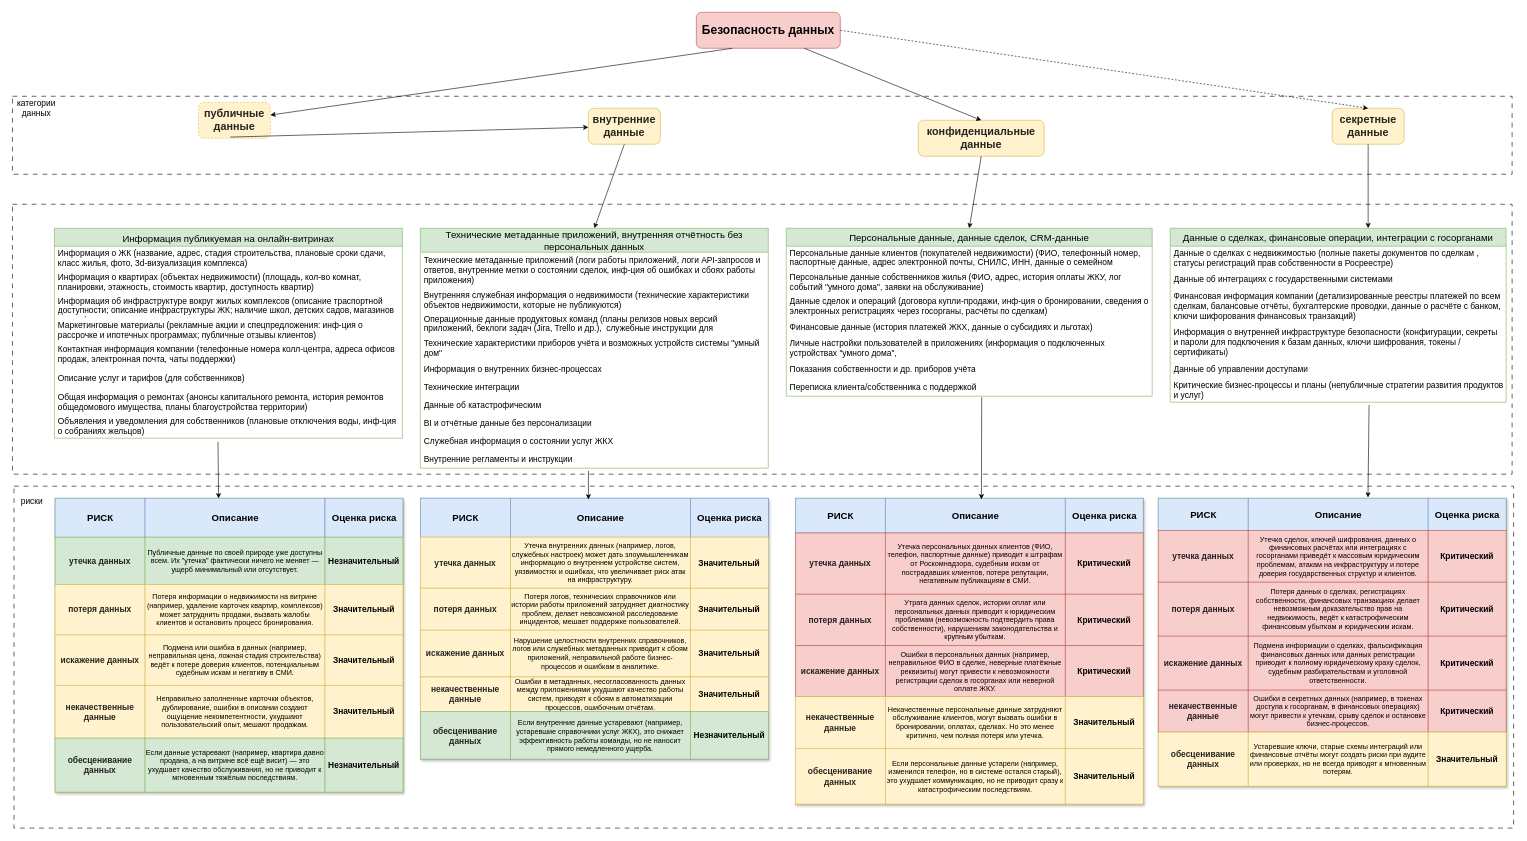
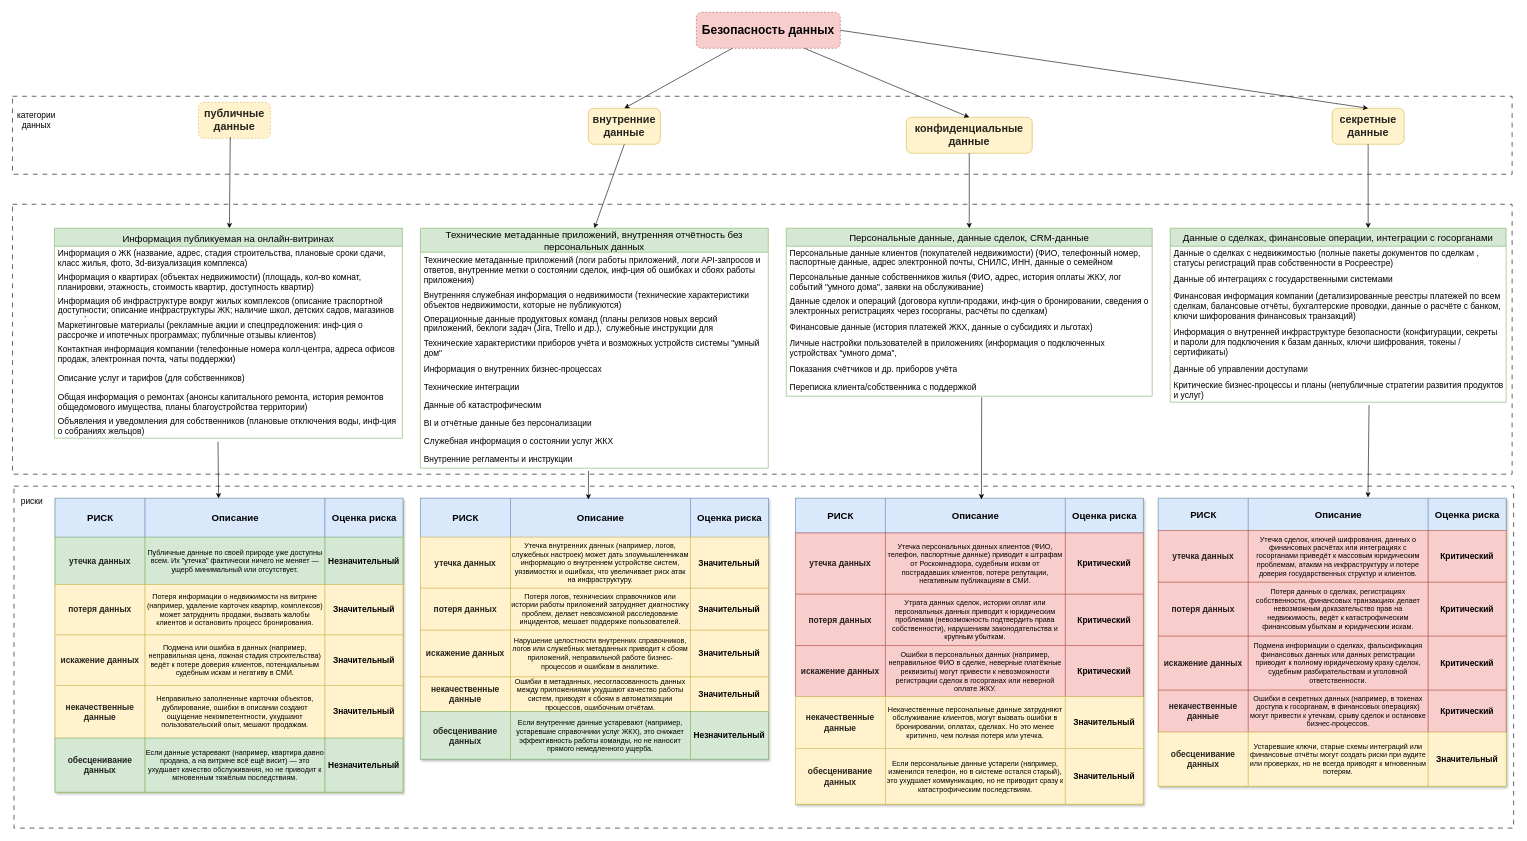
- <mxCell id="3" value="&lt;font style=&quot;font-size: 20px;&quot;&gt;Безопасность данных&lt;/font&gt;" style="rounded=1;fillColor=#f8cecc;strokeColor=#b85450;whiteSpace=wrap;textShadow=0;labelBorderColor=none;labelBackgroundColor=none;html=1;fontSize=17;fontStyle=1" vertex="1" parent="1"><mxGeometry x="1160" y="20" width="240" height="60" as="geometry" /></mxCell>
+ <mxCell id="3" value="&lt;font style=&quot;font-size: 20px;&quot;&gt;Безопасность данных&lt;/font&gt;" style="rounded=1;fillColor=#f8cecc;strokeColor=#b85450;whiteSpace=wrap;textShadow=0;labelBorderColor=none;labelBackgroundColor=none;html=1;fontSize=17;fontStyle=1;dashed=1;" vertex="1" parent="1"><mxGeometry x="1160" y="20" width="240" height="60" as="geometry" /></mxCell>
- <mxCell id="10" value="" style="endArrow=classic;html=1;rounded=0;exitX=1;exitY=0.5;exitDx=0;exitDy=0;entryX=0.5;entryY=0;entryDx=0;entryDy=0;strokeWidth=1;dashed=1;" edge="1" parent="1" source="3" target="5"><mxGeometry width="50" height="50" relative="1" as="geometry"><mxPoint x="1345" y="40" as="sourcePoint" /><mxPoint x="1564" y="110" as="targetPoint" /></mxGeometry></mxCell>
+ <mxCell id="10" value="" style="endArrow=classic;html=1;rounded=0;exitX=1;exitY=0.5;exitDx=0;exitDy=0;entryX=0.5;entryY=0;entryDx=0;entryDy=0;strokeWidth=1;" edge="1" parent="1" source="3" target="5"><mxGeometry width="50" height="50" relative="1" as="geometry"><mxPoint x="1345" y="40" as="sourcePoint" /><mxPoint x="1564" y="110" as="targetPoint" /></mxGeometry></mxCell>
- <mxCell id="8" value="" style="endArrow=classic;html=1;rounded=0;exitX=0.25;exitY=1;exitDx=0;exitDy=0;strokeWidth=1;" edge="1" parent="1" source="3" target="4"><mxGeometry width="50" height="50" relative="1" as="geometry"><mxPoint x="1230" y="60" as="sourcePoint" /><mxPoint x="630" y="160" as="targetPoint" /></mxGeometry></mxCell>
+ <mxCell id="8" value="" style="endArrow=classic;html=1;rounded=0;exitX=0.25;exitY=1;exitDx=0;exitDy=0;entryX=0.5;entryY=0;entryDx=0;entryDy=0;strokeWidth=1;" edge="1" parent="1" source="3" target="6"><mxGeometry width="50" height="50" relative="1" as="geometry"><mxPoint x="1230" y="60" as="sourcePoint" /><mxPoint x="630" y="160" as="targetPoint" /></mxGeometry></mxCell>
- <mxCell id="11" value="&lt;font style=&quot;font-size: 14px;&quot;&gt;категории данных&lt;/font&gt;" style="text;html=1;align=center;verticalAlign=middle;whiteSpace=wrap;rounded=0;" vertex="1" parent="1"><mxGeometry x="30" y="165" width="60" height="30" as="geometry" /></mxCell>
+ <mxCell id="11" value="&lt;font style=&quot;font-size: 14px;&quot;&gt;категории данных&lt;/font&gt;" style="text;html=1;align=center;verticalAlign=middle;whiteSpace=wrap;rounded=0;" vertex="1" parent="1"><mxGeometry x="30" y="185" width="60" height="30" as="geometry" /></mxCell>
- <mxCell id="13" value="" style="endArrow=classic;html=1;rounded=0;exitX=0.442;exitY=0.967;exitDx=0;exitDy=0;exitPerimeter=0;" edge="1" parent="1" source="4" target="6"><mxGeometry width="50" height="50" relative="1" as="geometry"><mxPoint x="1370" y="670" as="sourcePoint" /><mxPoint x="720" y="370" as="targetPoint" /></mxGeometry></mxCell>
+ <mxCell id="13" value="" style="endArrow=classic;html=1;rounded=0;exitX=0.442;exitY=0.967;exitDx=0;exitDy=0;exitPerimeter=0;" edge="1" parent="1" source="4" target="19"><mxGeometry width="50" height="50" relative="1" as="geometry"><mxPoint x="1370" y="670" as="sourcePoint" /><mxPoint x="720" y="370" as="targetPoint" /></mxGeometry></mxCell>
- <mxCell id="7" value="&lt;span style=&quot;color: rgba(0, 0, 0, 0.85); font-family: &amp;quot;YS Text&amp;quot;, sans-serif; text-align: left; white-space-collapse: preserve-breaks;&quot;&gt;&lt;font style=&quot;font-size: 18px;&quot;&gt;конфиденциальные данные&lt;/font&gt;&lt;/span&gt;" style="rounded=1;whiteSpace=wrap;html=1;fillColor=#fff2cc;strokeColor=#d6b656;fontStyle=1" vertex="1" parent="1"><mxGeometry x="1530" y="200" width="210" height="60" as="geometry" /></mxCell>
+ <mxCell id="7" value="&lt;span style=&quot;color: rgba(0, 0, 0, 0.85); font-family: &amp;quot;YS Text&amp;quot;, sans-serif; text-align: left; white-space-collapse: preserve-breaks;&quot;&gt;&lt;font style=&quot;font-size: 18px;&quot;&gt;конфиденциальные данные&lt;/font&gt;&lt;/span&gt;" style="rounded=1;whiteSpace=wrap;html=1;fillColor=#fff2cc;strokeColor=#d6b656;fontStyle=1" vertex="1" parent="1"><mxGeometry x="1510" y="195" width="210" height="60" as="geometry" /></mxCell>
- <mxCell id="45" value="Показания собственности и др. приборов учёта" style="text;strokeColor=none;fillColor=none;align=left;verticalAlign=middle;spacingLeft=4;spacingRight=4;overflow=hidden;points=[[0,0.5],[1,0.5]];portConstraint=eastwest;rotatable=0;whiteSpace=wrap;html=1;fontSize=14;" vertex="1" parent="39"><mxGeometry y="220" width="610" height="30" as="geometry" /></mxCell>
+ <mxCell id="45" value="Показания счётчиков и др. приборов учёта" style="text;strokeColor=none;fillColor=none;align=left;verticalAlign=middle;spacingLeft=4;spacingRight=4;overflow=hidden;points=[[0,0.5],[1,0.5]];portConstraint=eastwest;rotatable=0;whiteSpace=wrap;html=1;fontSize=14;" vertex="1" parent="39"><mxGeometry y="220" width="610" height="30" as="geometry" /></mxCell>
